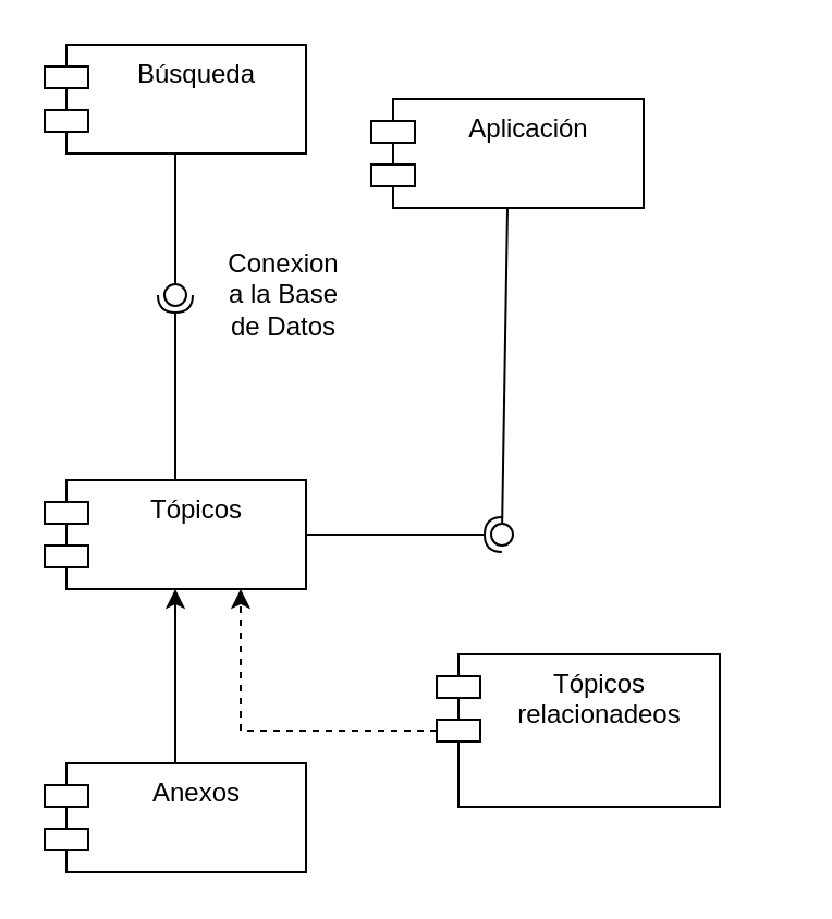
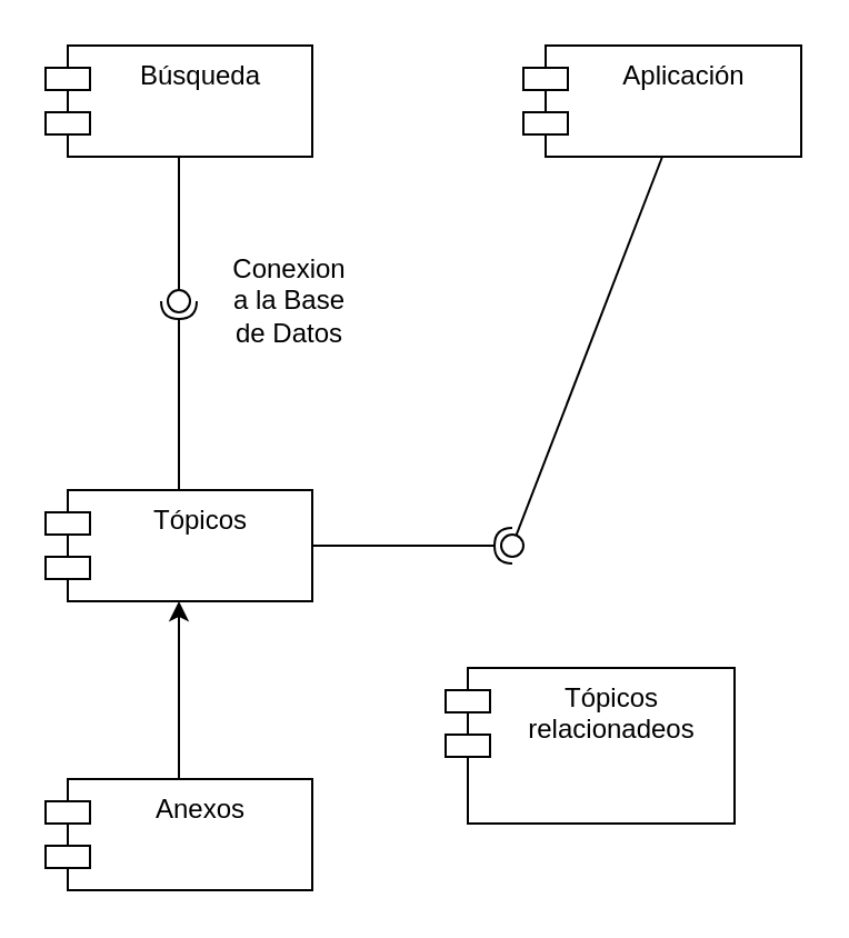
- <mxCell id="15" value="Aplicación" style="shape=module;align=left;spacingLeft=20;align=center;verticalAlign=top;" vertex="1" parent="1"><mxGeometry x="170" y="45" width="125" height="50" as="geometry" /></mxCell>
+ <mxCell id="15" value="Aplicación" style="shape=module;align=left;spacingLeft=20;align=center;verticalAlign=top;" vertex="1" parent="1"><mxGeometry x="235" y="20" width="125" height="50" as="geometry" /></mxCell>
- <mxCell id="9" style="edgeStyle=orthogonalEdgeStyle;rounded=0;orthogonalLoop=1;jettySize=auto;html=1;entryX=0.75;entryY=1;entryDx=0;entryDy=0;dashed=1;" edge="1" parent="1" source="10" target="3"><mxGeometry relative="1" as="geometry" /></mxCell>
